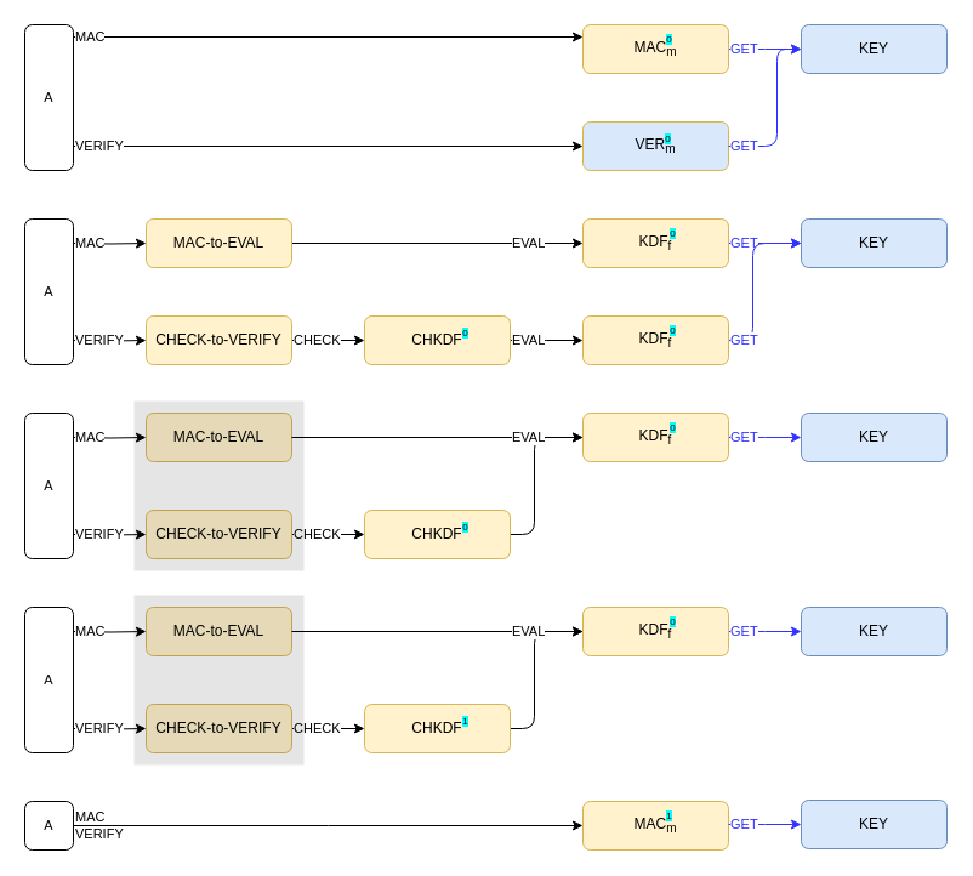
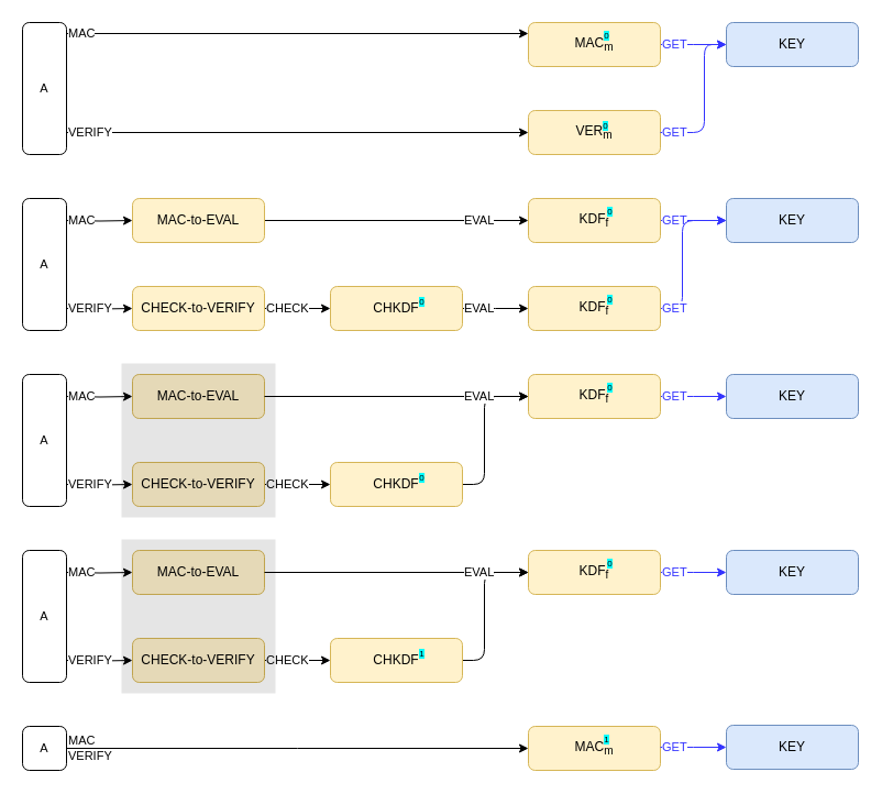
- <mxCell id="20" value="VER&lt;sub&gt;m&lt;/sub&gt;" style="rounded=1;whiteSpace=wrap;html=1;fillColor=#dae8fc;strokeColor=#d6b656;" vertex="1" parent="1"><mxGeometry x="480" y="100" width="120" height="40" as="geometry" /></mxCell>
+ <mxCell id="20" value="VER&lt;sub&gt;m&lt;/sub&gt;" style="rounded=1;whiteSpace=wrap;html=1;fillColor=#fff2cc;strokeColor=#d6b656;" vertex="1" parent="1"><mxGeometry x="480" y="100" width="120" height="40" as="geometry" /></mxCell>
